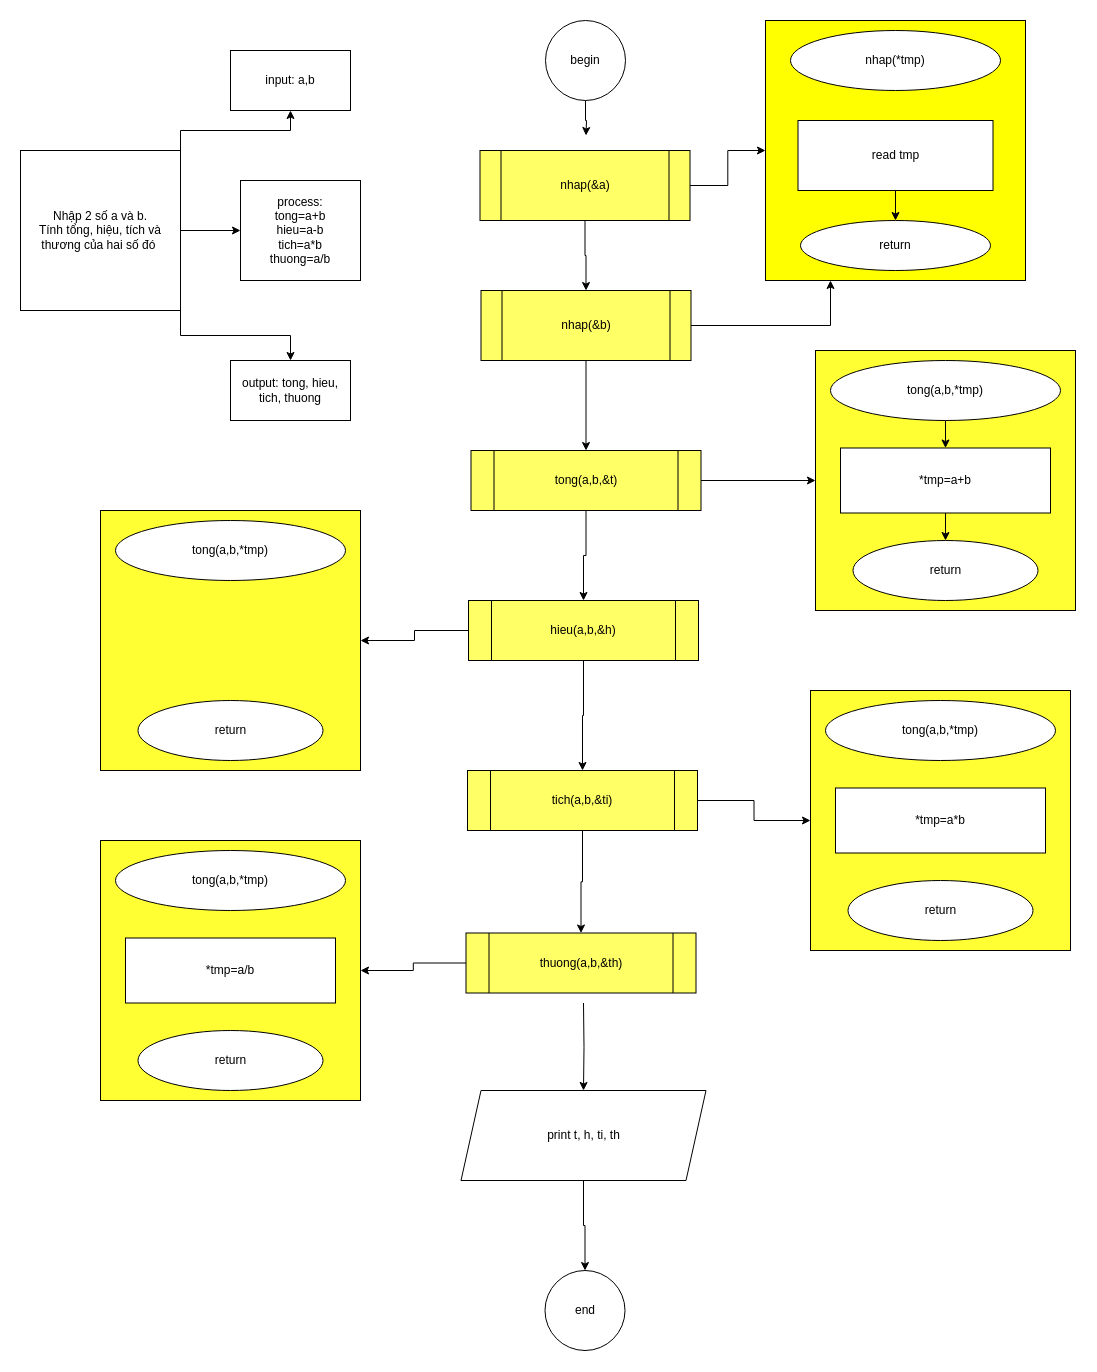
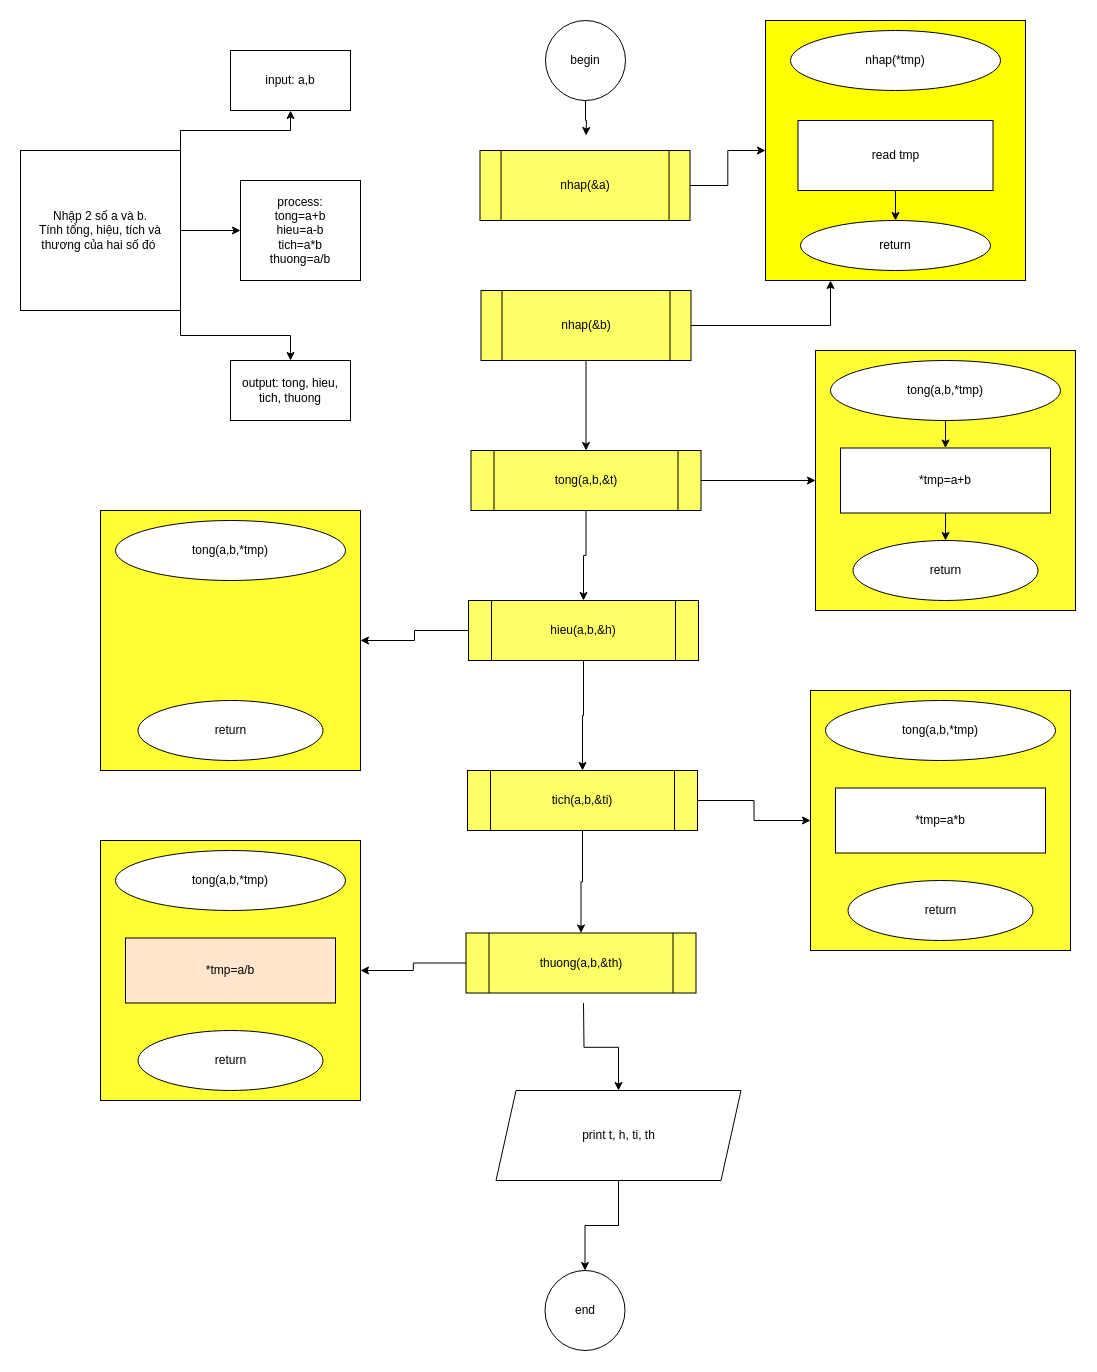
- <mxCell id="5" style="edgeStyle=orthogonalEdgeStyle;rounded=0;orthogonalLoop=1;jettySize=auto;html=1;entryX=0.5;entryY=0;entryDx=0;entryDy=0;exitX=0.5;exitY=1;exitDx=0;exitDy=0;" parent="1" source="7" target="25" edge="1"><mxGeometry relative="1" as="geometry"><mxPoint x="585.5" y="280" as="targetPoint" /><mxPoint x="585.5" y="235" as="sourcePoint" /></mxGeometry></mxCell>
- <mxCell id="39" value="*tmp=a/b" style="rounded=0;whiteSpace=wrap;html=1;" parent="1" vertex="1"><mxGeometry x="125" y="937.5" width="210" height="65" as="geometry" /></mxCell>
+ <mxCell id="39" value="*tmp=a/b" style="rounded=0;whiteSpace=wrap;html=1;fillColor=#ffe6cc;" parent="1" vertex="1"><mxGeometry x="125" y="937.5" width="210" height="65" as="geometry" /></mxCell>
- <mxCell id="47" value="print t, h, ti, th" style="shape=parallelogram;perimeter=parallelogramPerimeter;whiteSpace=wrap;html=1;fixedSize=1;" parent="1" vertex="1"><mxGeometry x="460.5" y="1090" width="245" height="90" as="geometry" /></mxCell>
+ <mxCell id="47" value="print t, h, ti, th" style="shape=parallelogram;perimeter=parallelogramPerimeter;whiteSpace=wrap;html=1;fixedSize=1;" parent="1" vertex="1"><mxGeometry x="495.5" y="1090" width="245" height="90" as="geometry" /></mxCell>
